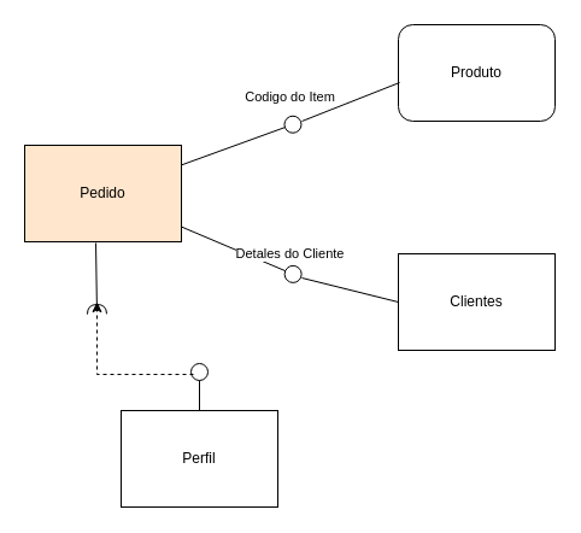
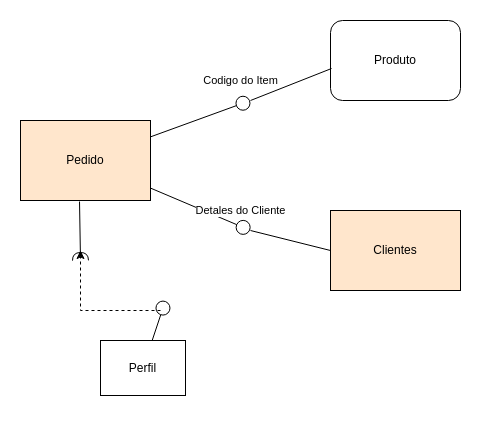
- <mxCell id="2" value="Clientes" style="rounded=0;whiteSpace=wrap;html=1;" vertex="1" parent="1"><mxGeometry x="330" y="210" width="130" height="80" as="geometry" /></mxCell>
+ <mxCell id="2" value="Clientes" style="rounded=0;whiteSpace=wrap;html=1;fillColor=#ffe6cc;" vertex="1" parent="1"><mxGeometry x="330" y="210" width="130" height="80" as="geometry" /></mxCell>
- <mxCell id="5" value="Perfil" style="rounded=0;whiteSpace=wrap;html=1;" vertex="1" parent="1"><mxGeometry x="100" y="340" width="130" height="80" as="geometry" /></mxCell>
+ <mxCell id="5" value="Perfil" style="rounded=0;whiteSpace=wrap;html=1;" vertex="1" parent="1"><mxGeometry x="100" y="340" width="85" height="55" as="geometry" /></mxCell>
